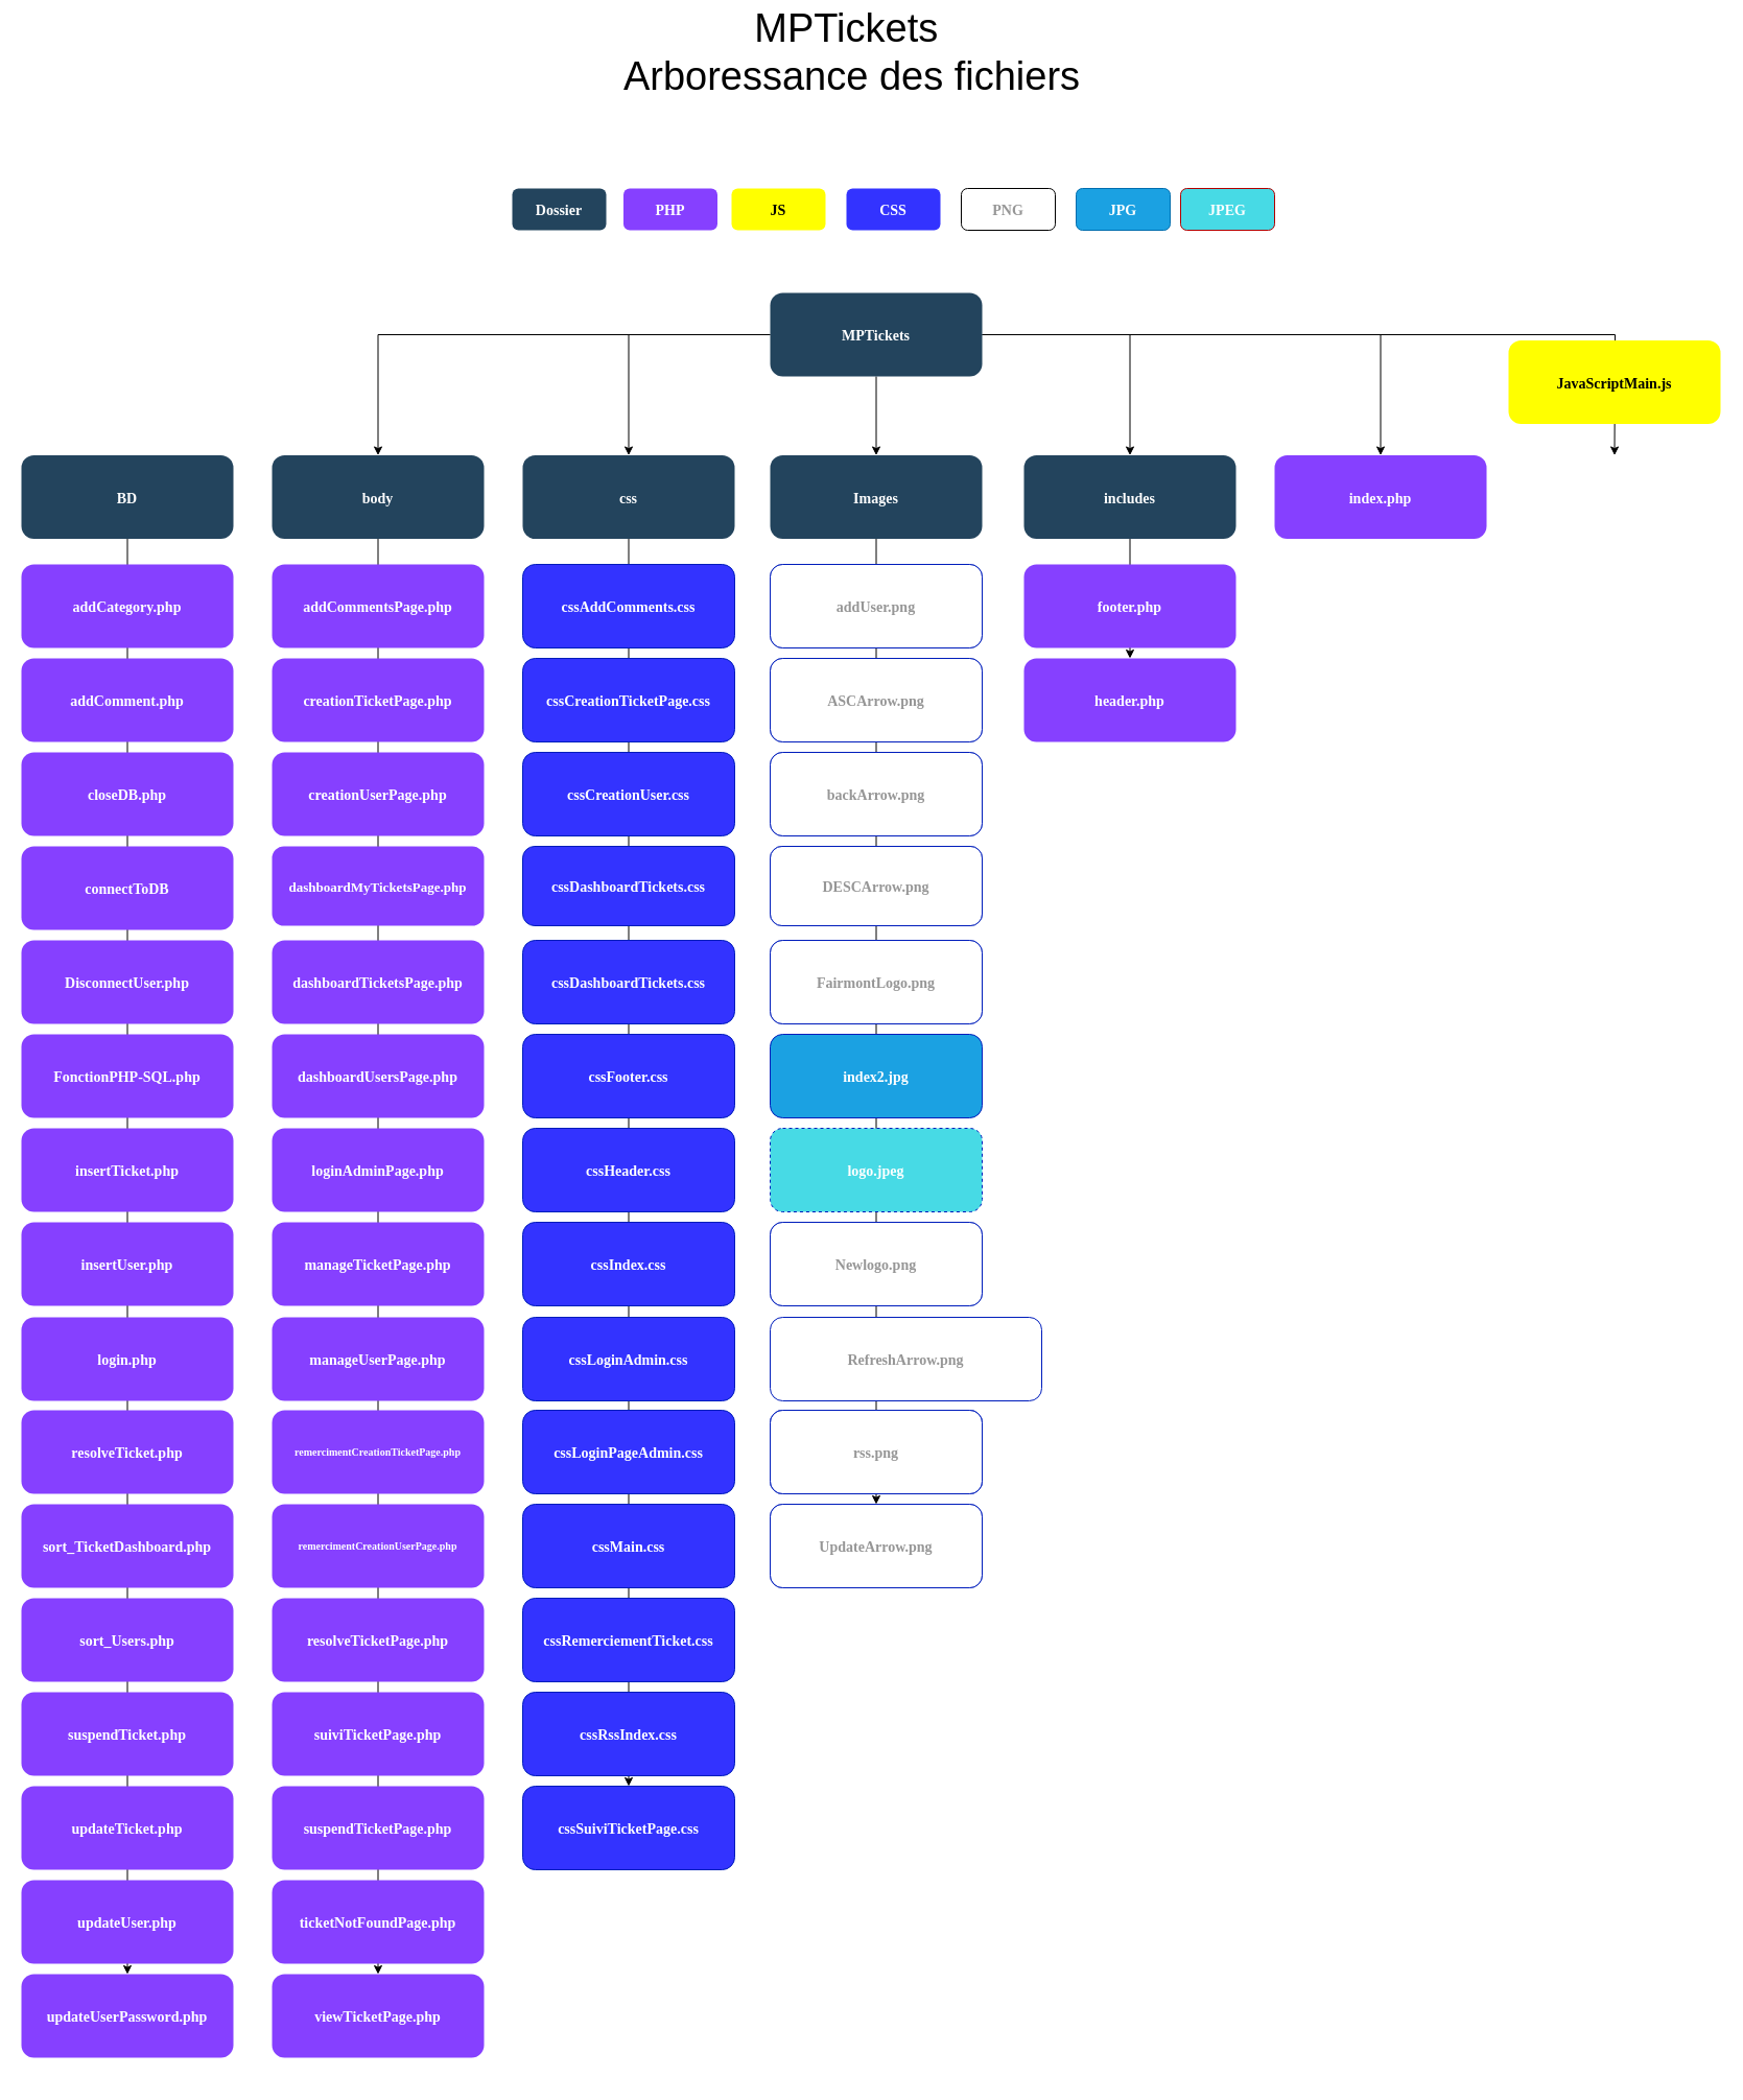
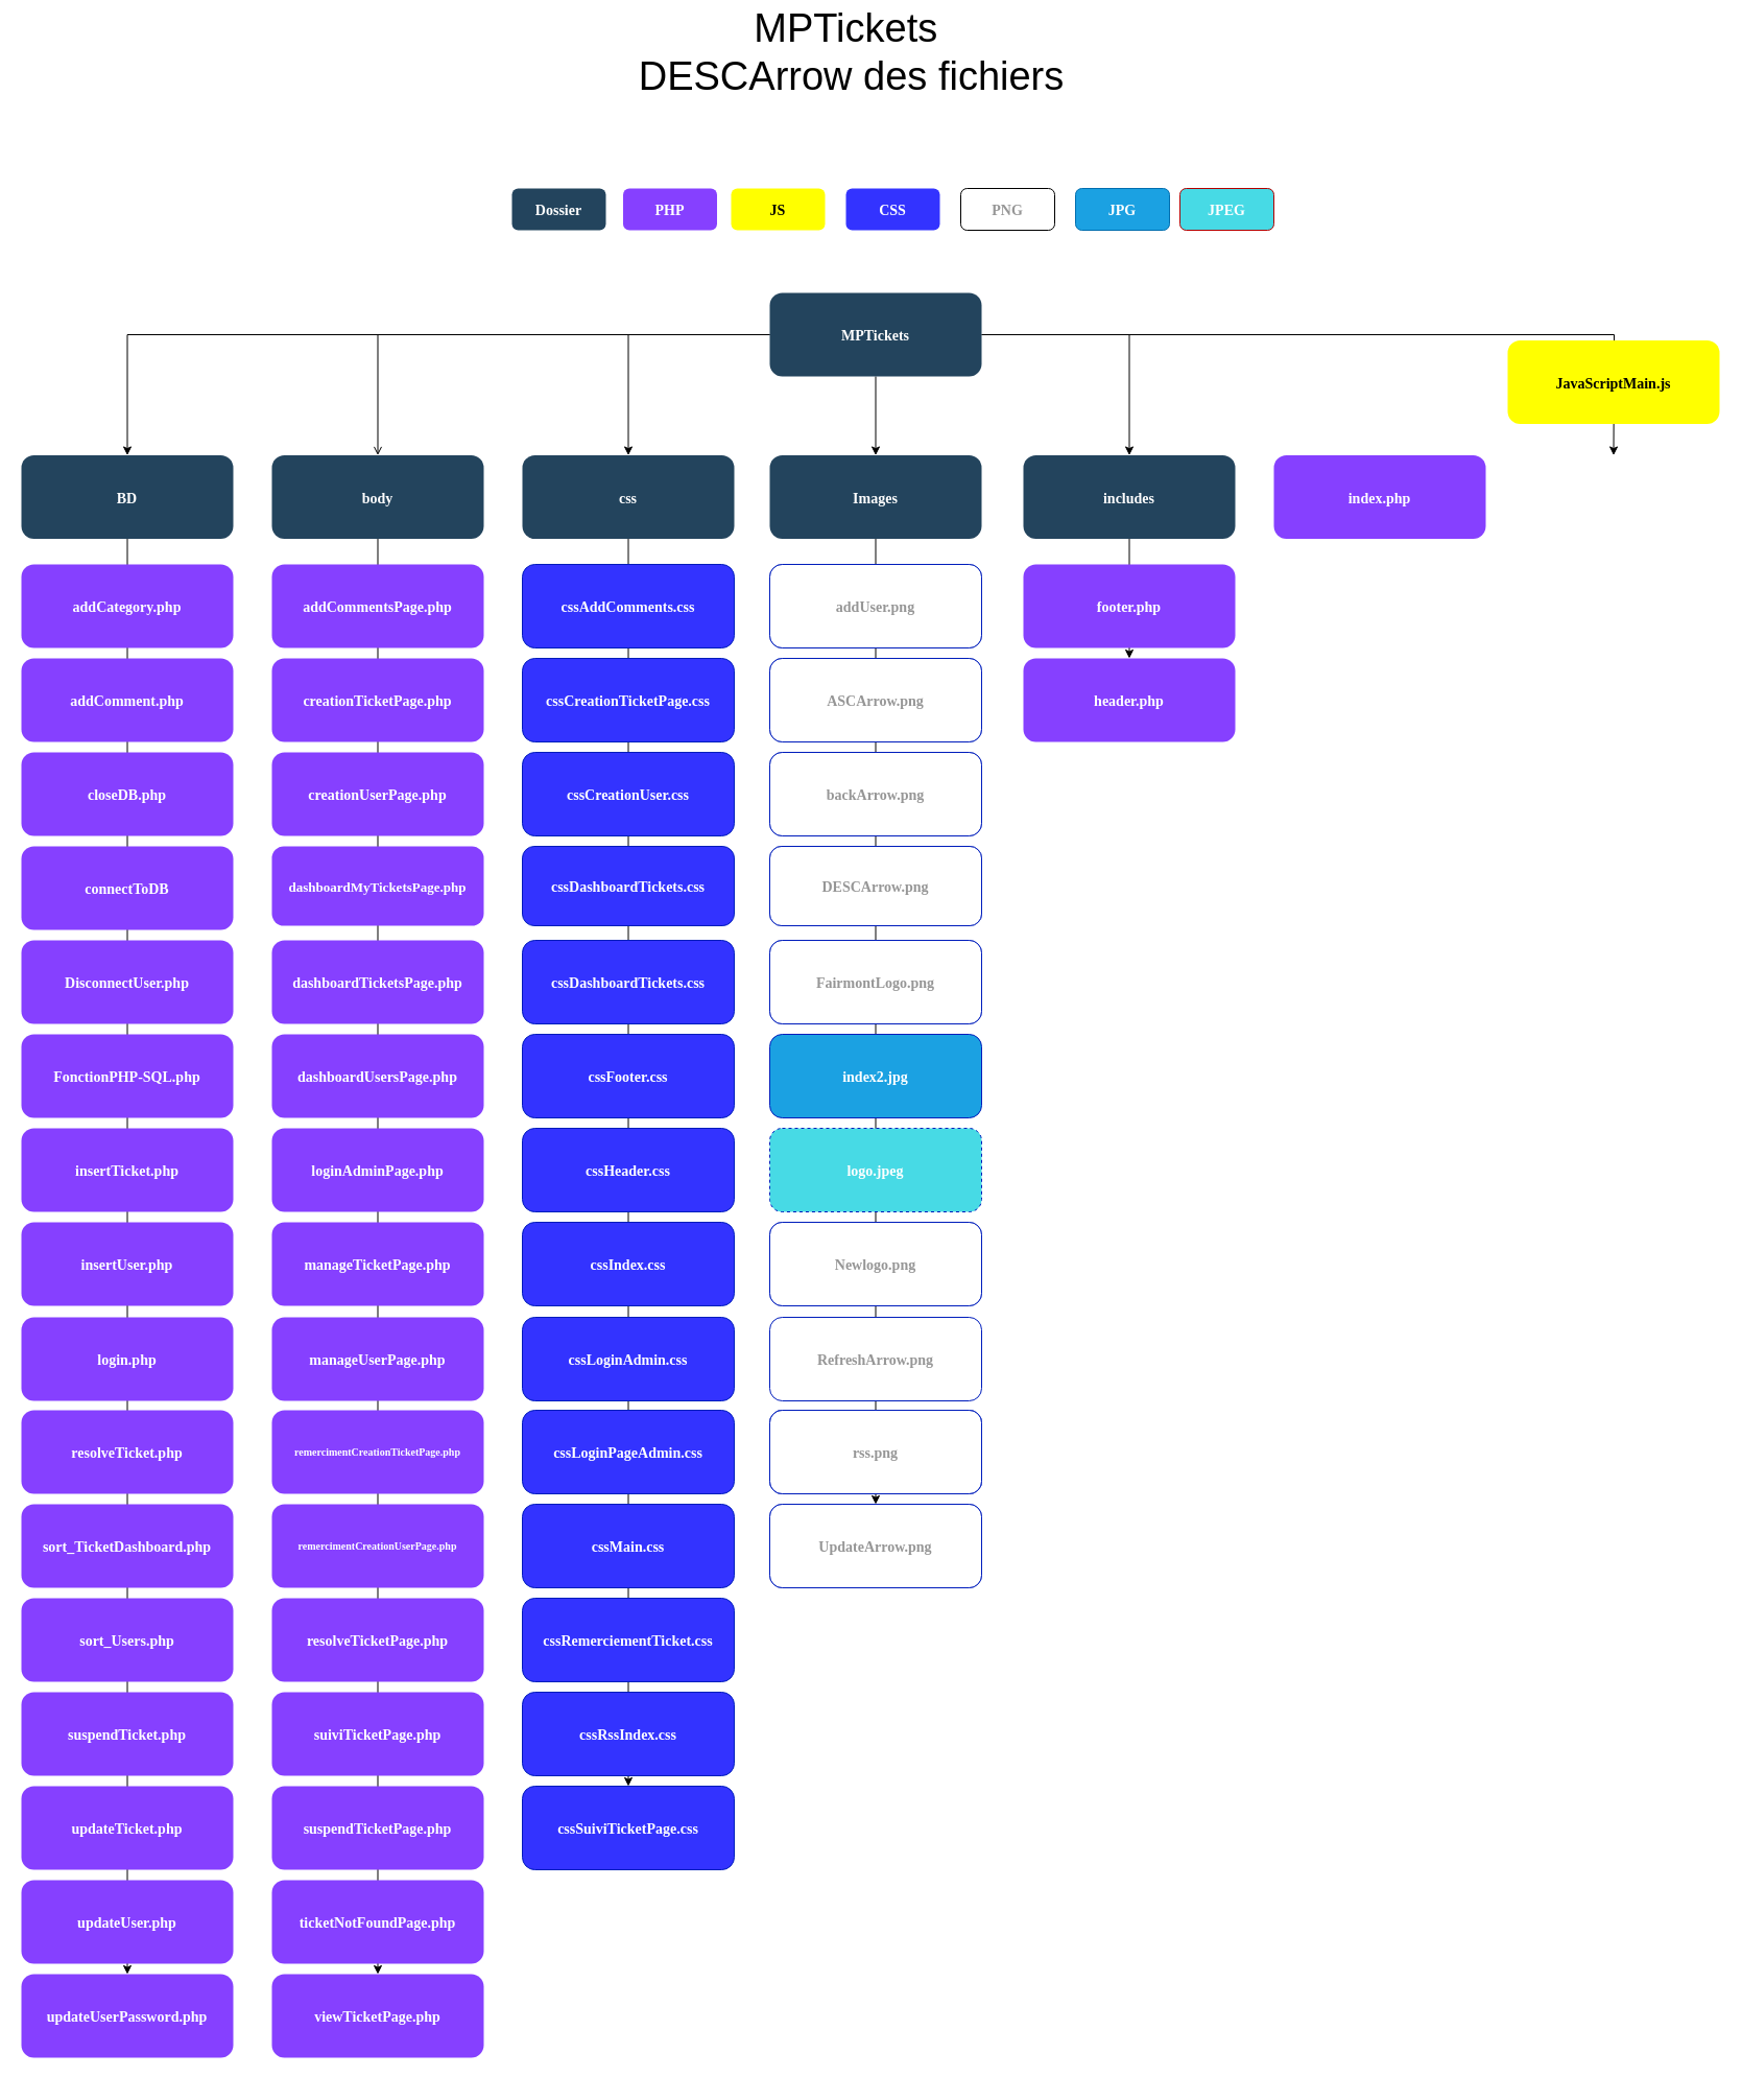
- <mxCell id="90" value="&lt;font color=&quot;#000000&quot; style=&quot;font-size: 38px&quot;&gt;MPTickets&amp;nbsp;&lt;br&gt;Arboressance des fichiers&lt;/font&gt;" style="text;html=1;align=center;verticalAlign=middle;resizable=0;points=[];autosize=1;fontSize=14;fontColor=#969696;" vertex="1" parent="1"><mxGeometry x="590" y="20" width="450" height="60" as="geometry" /></mxCell>
+ <mxCell id="90" value="&lt;font color=&quot;#000000&quot; style=&quot;font-size: 38px&quot;&gt;MPTickets&amp;nbsp;&lt;br&gt;DESCArrow des fichiers&lt;/font&gt;" style="text;html=1;align=center;verticalAlign=middle;resizable=0;points=[];autosize=1;fontSize=14;fontColor=#969696;" vertex="1" parent="1"><mxGeometry x="590" y="20" width="450" height="60" as="geometry" /></mxCell>
+ <mxCell id="7" style="edgeStyle=orthogonalEdgeStyle;rounded=0;orthogonalLoop=1;jettySize=auto;html=1;" parent="1" source="9" target="21" edge="1"><mxGeometry relative="1" as="geometry" /></mxCell>
- <mxCell id="3" style="edgeStyle=orthogonalEdgeStyle;rounded=0;orthogonalLoop=1;jettySize=auto;html=1;entryX=0.5;entryY=0;entryDx=0;entryDy=0;" parent="1" source="9" target="19" edge="1"><mxGeometry relative="1" as="geometry" /></mxCell>
- <mxCell id="6" style="edgeStyle=orthogonalEdgeStyle;rounded=0;orthogonalLoop=1;jettySize=auto;html=1;entryX=0.5;entryY=0;entryDx=0;entryDy=0;" parent="1" source="9" target="14" edge="1"><mxGeometry relative="1" as="geometry" /></mxCell>
+ <mxCell id="6" style="edgeStyle=orthogonalEdgeStyle;rounded=0;orthogonalLoop=1;jettySize=auto;html=1;entryX=0.5;entryY=0;entryDx=0;entryDy=0;endArrow=open;" parent="1" source="9" target="14" edge="1"><mxGeometry relative="1" as="geometry" /></mxCell>
- <mxCell id="71" value="RefreshArrow.png" style="rounded=1;fillColor=#FFFFFF;strokeColor=#001DBC;fontColor=#969696;fontStyle=1;fontFamily=Tahoma;fontSize=14;strokeWidth=1;" vertex="1" parent="1"><mxGeometry x="737" y="1261" width="260" height="80" as="geometry" /></mxCell>
+ <mxCell id="71" value="RefreshArrow.png" style="rounded=1;fillColor=#FFFFFF;strokeColor=#001DBC;fontColor=#969696;fontStyle=1;fontFamily=Tahoma;fontSize=14;strokeWidth=1;" vertex="1" parent="1"><mxGeometry x="737" y="1261" width="203" height="80" as="geometry" /></mxCell>
